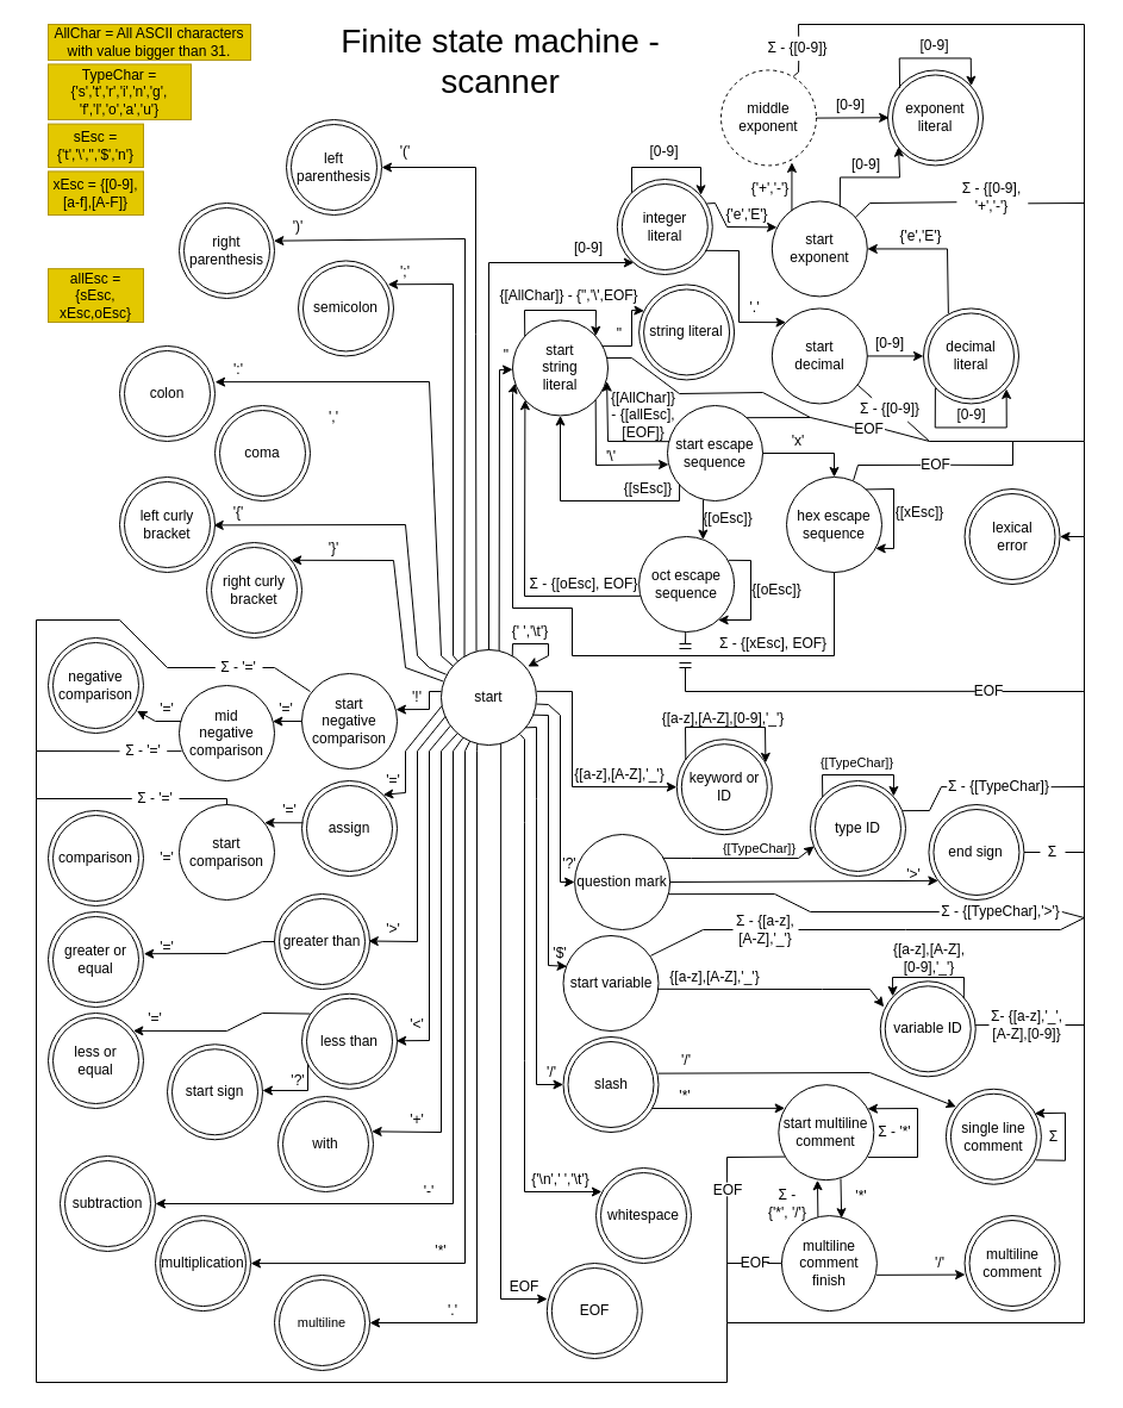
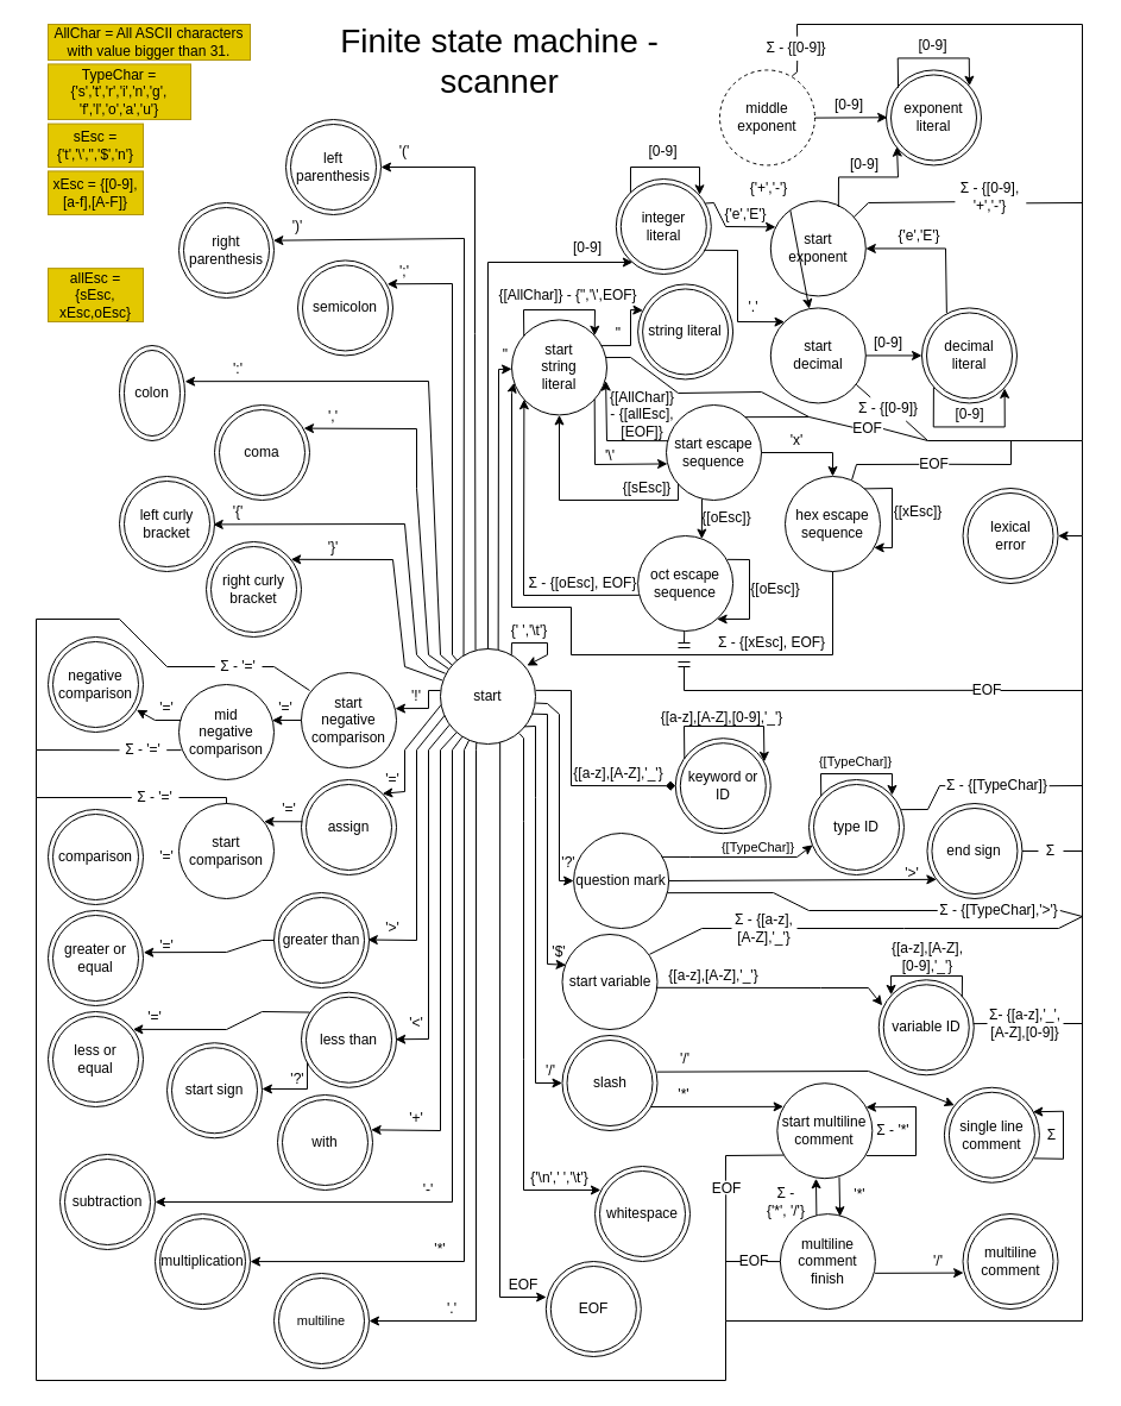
- <mxCell id="55" value="" style="endArrow=classic;html=1;rounded=0;exitX=0.208;exitY=0.103;exitDx=0;exitDy=0;exitPerimeter=0;entryX=0.743;entryY=0.968;entryDx=0;entryDy=0;entryPerimeter=0;" parent="1" source="44" target="56" edge="1"><mxGeometry width="50" height="50" relative="1" as="geometry"><mxPoint x="675" y="168.44" as="sourcePoint" /><mxPoint x="675" y="118.44" as="targetPoint" /></mxGeometry></mxCell>
+ <mxCell id="55" value="" style="endArrow=classic;html=1;rounded=0;exitX=0.208;exitY=0.103;exitDx=0;exitDy=0;exitPerimeter=0;" parent="1" source="44" target="46" edge="1"><mxGeometry width="50" height="50" relative="1" as="geometry"><mxPoint x="675" y="168.44" as="sourcePoint" /><mxPoint x="675" y="118.44" as="targetPoint" /></mxGeometry></mxCell>
- <mxCell id="23" value="colon" style="ellipse;shape=doubleEllipse;whiteSpace=wrap;html=1;aspect=fixed;" parent="1" vertex="1"><mxGeometry x="100" y="290" width="80" height="80" as="geometry" /></mxCell>
+ <mxCell id="23" value="colon" style="ellipse;shape=doubleEllipse;whiteSpace=wrap;html=1;aspect=fixed;" parent="1" vertex="1"><mxGeometry x="100" y="290" width="55" height="80" as="geometry" /></mxCell>
+ <mxCell id="39" value="" style="endArrow=classic;html=1;rounded=0;entryX=0.938;entryY=0.245;entryDx=0;entryDy=0;entryPerimeter=0;" parent="1" source="2" target="40" edge="1"><mxGeometry width="50" height="50" relative="1" as="geometry"><mxPoint x="360" y="610" as="sourcePoint" /><mxPoint x="130" y="895" as="targetPoint" /><Array as="points"><mxPoint x="360" y="550" /><mxPoint x="350" y="410" /><mxPoint x="350" y="360" /></Array></mxGeometry></mxCell>
- <mxCell id="3" value="" style="endArrow=classic;html=1;rounded=0;entryX=0;entryY=0.5;entryDx=0;entryDy=0;exitX=1.003;exitY=0.436;exitDx=0;exitDy=0;exitPerimeter=0;" parent="1" source="2" target="4" edge="1"><mxGeometry width="50" height="50" relative="1" as="geometry"><mxPoint x="430" y="490" as="sourcePoint" /><mxPoint x="676.6" y="420.42" as="targetPoint" /><Array as="points"><mxPoint x="480" y="580" /><mxPoint x="480" y="660" /></Array></mxGeometry></mxCell>
+ <mxCell id="3" value="" style="endArrow=diamond;html=1;rounded=0;entryX=0;entryY=0.5;entryDx=0;entryDy=0;exitX=1.003;exitY=0.436;exitDx=0;exitDy=0;exitPerimeter=0;" parent="1" source="2" target="4" edge="1"><mxGeometry width="50" height="50" relative="1" as="geometry"><mxPoint x="430" y="490" as="sourcePoint" /><mxPoint x="676.6" y="420.42" as="targetPoint" /><Array as="points"><mxPoint x="480" y="580" /><mxPoint x="480" y="660" /></Array></mxGeometry></mxCell>
